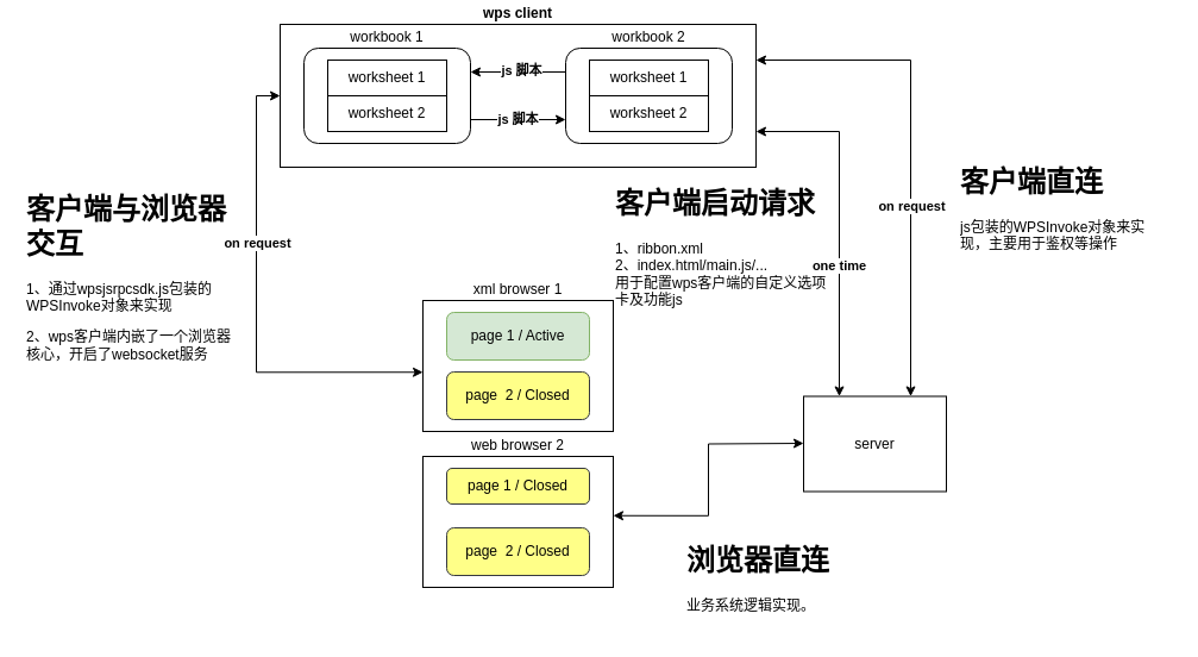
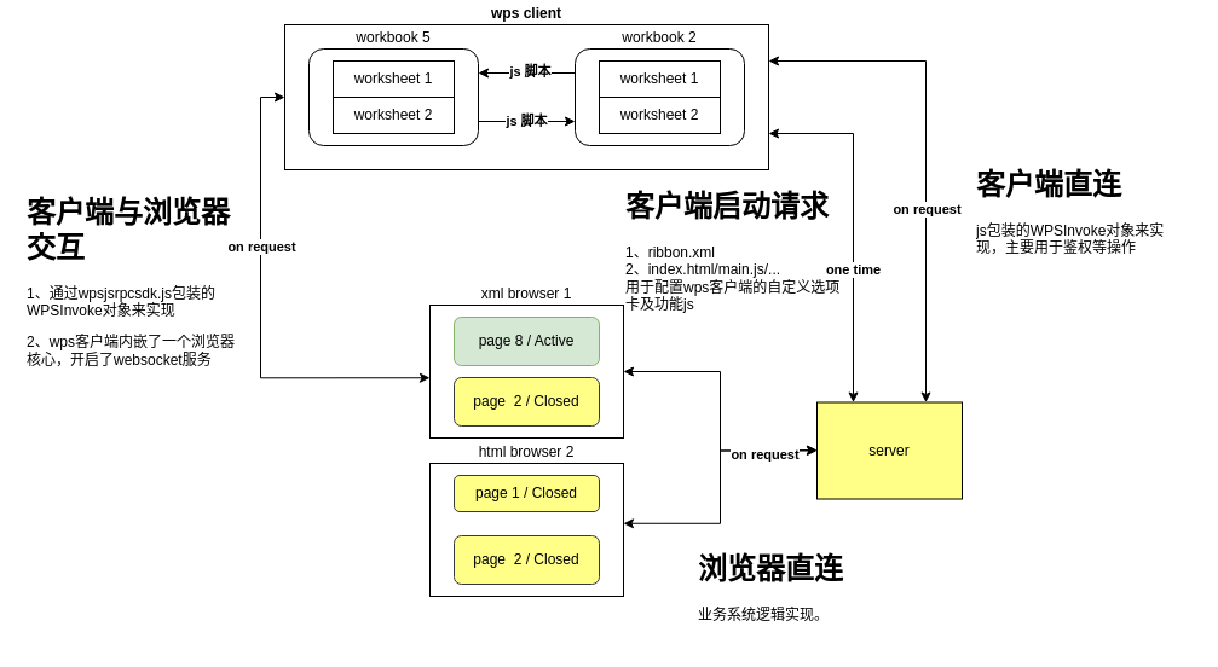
- <mxCell id="23" value="workbook 1" style="rounded=1;whiteSpace=wrap;html=1;verticalAlign=bottom;labelPosition=center;verticalLabelPosition=top;align=center;movable=0;resizable=0;rotatable=0;deletable=0;editable=0;locked=1;connectable=0;" vertex="1" parent="22"><mxGeometry width="140" height="80" as="geometry" /></mxCell>
+ <mxCell id="23" value="workbook 5" style="rounded=1;whiteSpace=wrap;html=1;verticalAlign=bottom;labelPosition=center;verticalLabelPosition=top;align=center;movable=0;resizable=0;rotatable=0;deletable=0;editable=0;locked=1;connectable=0;" vertex="1" parent="22"><mxGeometry width="140" height="80" as="geometry" /></mxCell>
- <mxCell id="8" value="page 1 / Active" style="rounded=1;whiteSpace=wrap;html=1;fillColor=#d5e8d4;strokeColor=#82b366;movable=0;resizable=0;rotatable=0;deletable=0;editable=0;locked=1;connectable=0;" vertex="1" parent="6"><mxGeometry x="20" y="10" width="120" height="40" as="geometry" /></mxCell>
+ <mxCell id="8" value="page 8 / Active" style="rounded=1;whiteSpace=wrap;html=1;fillColor=#d5e8d4;strokeColor=#82b366;movable=0;resizable=0;rotatable=0;deletable=0;editable=0;locked=1;connectable=0;" vertex="1" parent="6"><mxGeometry x="20" y="10" width="120" height="40" as="geometry" /></mxCell>
+ <mxCell id="34" style="edgeStyle=orthogonalEdgeStyle;rounded=0;orthogonalLoop=1;jettySize=auto;html=1;entryX=0;entryY=0.5;entryDx=0;entryDy=0;startArrow=classic;startFill=1;movable=0;resizable=0;rotatable=0;deletable=0;editable=0;locked=1;connectable=0;" edge="1" parent="1" source="7" target="14"><mxGeometry relative="1" as="geometry" /></mxCell>
+ <mxCell id="35" value="on request" style="edgeLabel;html=1;align=center;verticalAlign=middle;resizable=0;points=[];fontStyle=1;movable=0;rotatable=0;deletable=0;editable=0;locked=1;connectable=0;" vertex="1" connectable="0" parent="34"><mxGeometry x="0.612" y="-3" relative="1" as="geometry"><mxPoint as="offset" /></mxGeometry></mxCell>
- <mxCell id="11" value="web browser 2" style="rounded=0;whiteSpace=wrap;html=1;labelPosition=center;verticalLabelPosition=top;align=center;verticalAlign=bottom;movable=0;resizable=0;rotatable=0;deletable=0;editable=0;locked=1;connectable=0;" vertex="1" parent="10"><mxGeometry width="160" height="110" as="geometry" /></mxCell>
+ <mxCell id="11" value="html browser 2" style="rounded=0;whiteSpace=wrap;html=1;labelPosition=center;verticalLabelPosition=top;align=center;verticalAlign=bottom;movable=0;resizable=0;rotatable=0;deletable=0;editable=0;locked=1;connectable=0;" vertex="1" parent="10"><mxGeometry width="160" height="110" as="geometry" /></mxCell>
- <mxCell id="14" value="server" style="rounded=0;whiteSpace=wrap;html=1;movable=0;resizable=0;rotatable=0;deletable=0;editable=0;locked=1;connectable=0;" vertex="1" parent="1"><mxGeometry x="675" y="332.5" width="120" height="80" as="geometry" /></mxCell>
+ <mxCell id="14" value="server" style="rounded=0;whiteSpace=wrap;html=1;movable=0;resizable=0;rotatable=0;deletable=0;editable=0;locked=1;connectable=0;fillColor=#ffff88;" vertex="1" parent="1"><mxGeometry x="675" y="332.5" width="120" height="80" as="geometry" /></mxCell>
